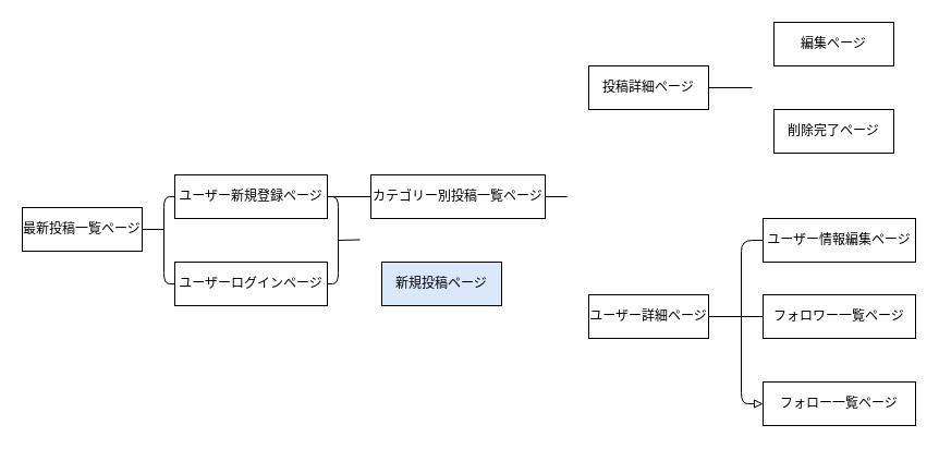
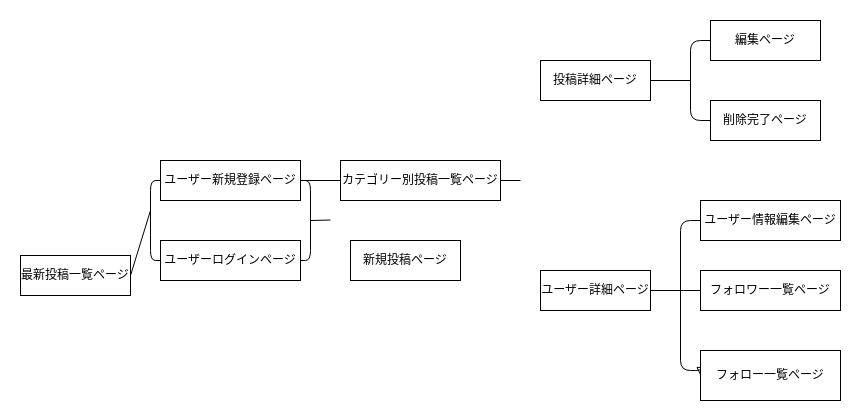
+ <mxCell id="12" style="edgeStyle=orthogonalEdgeStyle;html=1;exitX=0;exitY=0.5;exitDx=0;exitDy=0;entryX=0;entryY=0.5;entryDx=0;entryDy=0;endArrow=none;endFill=0;" edge="1" parent="1" source="13" target="14"><mxGeometry relative="1" as="geometry"><Array as="points"><mxPoint x="690" y="40" /><mxPoint x="690" y="120" /></Array></mxGeometry></mxCell>
- <mxCell id="3" value="最新投稿一覧ページ" style="whiteSpace=wrap;html=1;align=center;" parent="1" vertex="1"><mxGeometry y="190" width="110" height="40" as="geometry" x="20" /></mxCell>
+ <mxCell id="3" value="最新投稿一覧ページ" style="whiteSpace=wrap;html=1;align=center;" parent="1" vertex="1"><mxGeometry x="20" y="255" width="110" height="40" as="geometry" /></mxCell>
- <mxCell id="17" value="新規投稿ページ" style="whiteSpace=wrap;html=1;align=center;fillColor=#dae8fc;" vertex="1" parent="1"><mxGeometry x="350" y="240" width="110" height="40" as="geometry" /></mxCell>
+ <mxCell id="17" value="新規投稿ページ" style="whiteSpace=wrap;html=1;align=center;" vertex="1" parent="1"><mxGeometry x="350" y="240" width="110" height="40" as="geometry" /></mxCell>
- <mxCell id="19" value="フォロー一覧ページ" style="whiteSpace=wrap;html=1;align=center;" vertex="1" parent="1"><mxGeometry x="700" y="350" width="140" height="40" as="geometry" /></mxCell>
+ <mxCell id="19" value="フォロー一覧ページ" style="whiteSpace=wrap;html=1;align=center;" vertex="1" parent="1"><mxGeometry x="700" y="350" width="140" height="50" as="geometry" /></mxCell>
